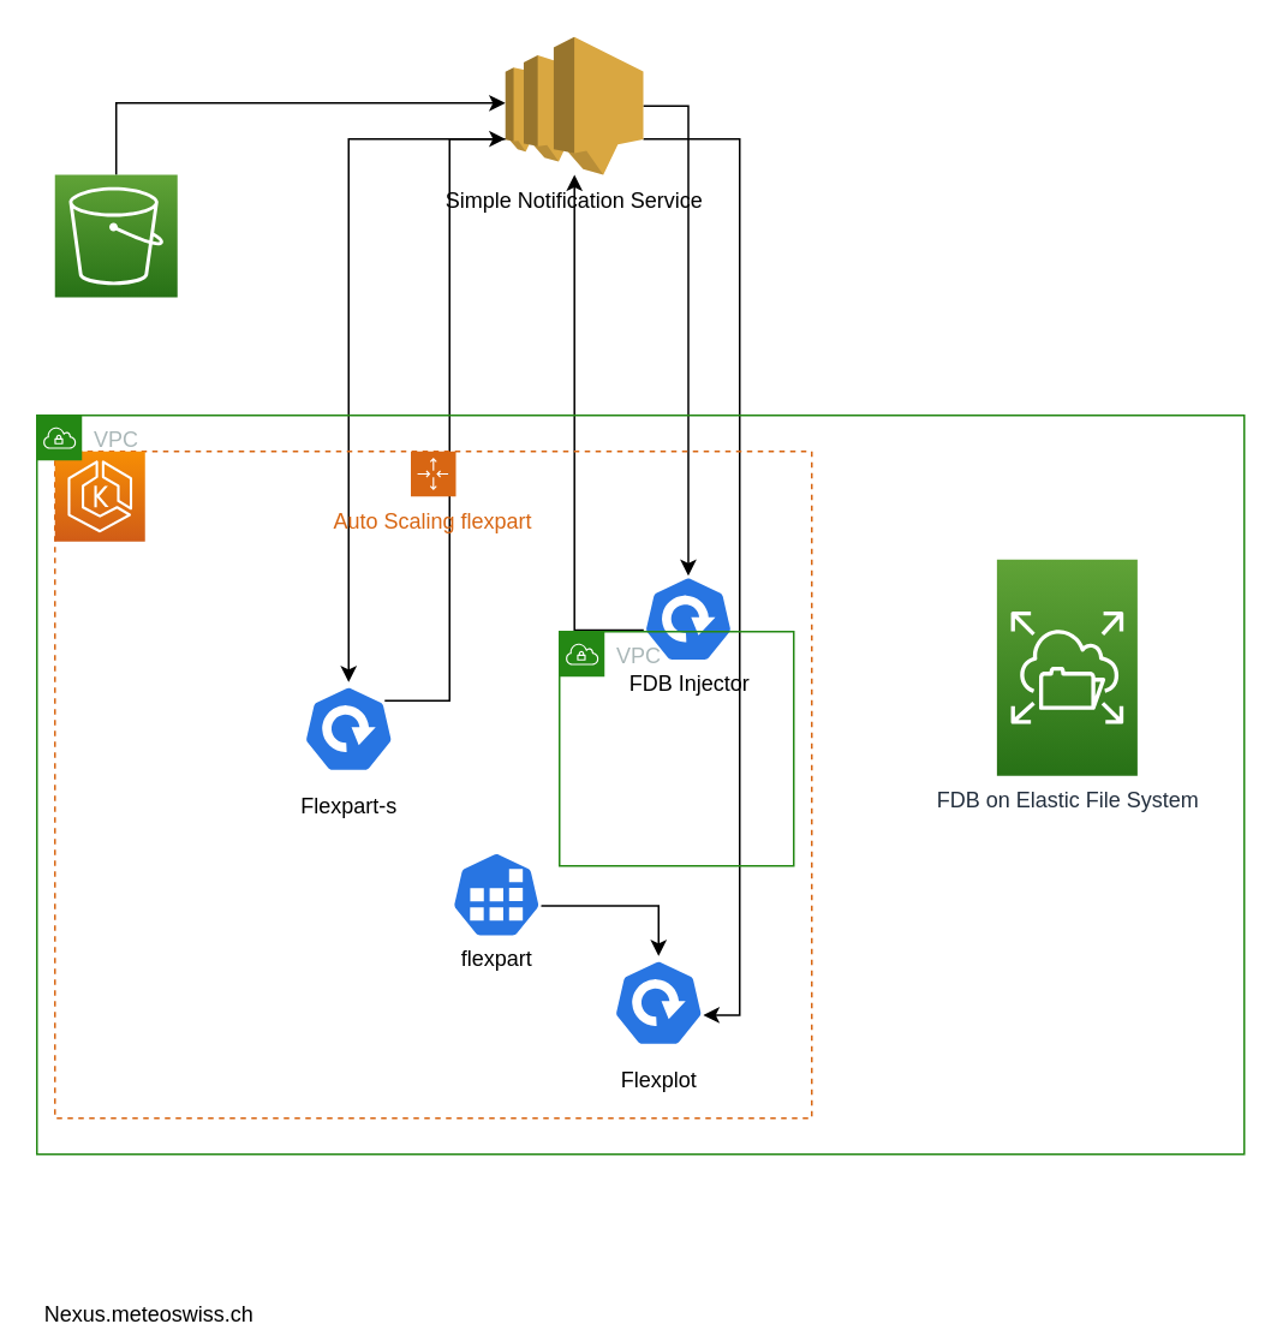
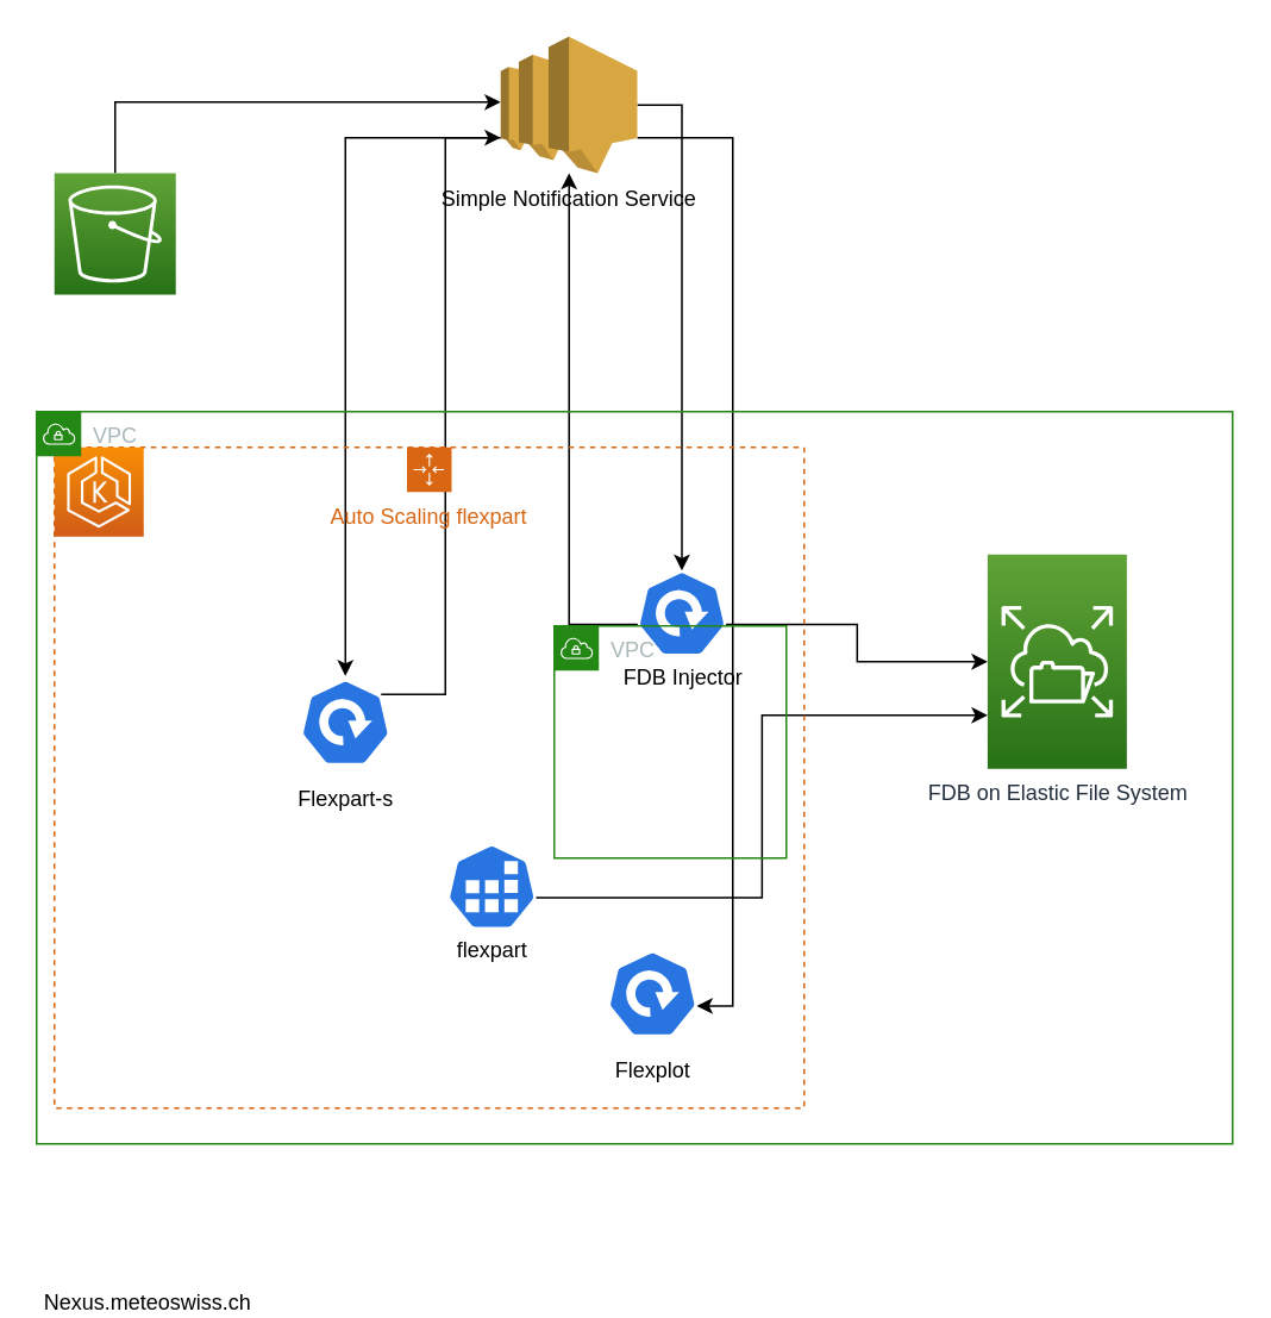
+ <mxCell id="9" style="edgeStyle=orthogonalEdgeStyle;rounded=0;orthogonalLoop=1;jettySize=auto;html=1;exitX=0.995;exitY=0.63;exitDx=0;exitDy=0;exitPerimeter=0;" parent="1" source="18" target="11" edge="1"><mxGeometry relative="1" as="geometry" /></mxCell>
- <mxCell id="13" style="edgeStyle=orthogonalEdgeStyle;rounded=0;orthogonalLoop=1;jettySize=auto;html=1;exitX=0.995;exitY=0.63;exitDx=0;exitDy=0;exitPerimeter=0;" parent="1" source="14" target="17" edge="1"><mxGeometry relative="1" as="geometry" /></mxCell>
+ <mxCell id="13" style="edgeStyle=orthogonalEdgeStyle;rounded=0;orthogonalLoop=1;jettySize=auto;html=1;exitX=0.995;exitY=0.63;exitDx=0;exitDy=0;exitPerimeter=0;entryX=0;entryY=0.75;entryDx=0;entryDy=0;entryPerimeter=0;" parent="1" source="14" target="11" edge="1"><mxGeometry relative="1" as="geometry" /></mxCell>
